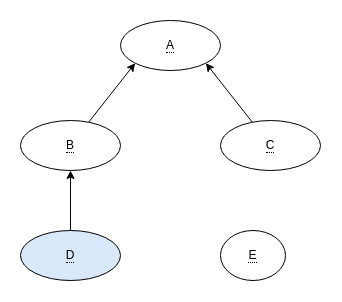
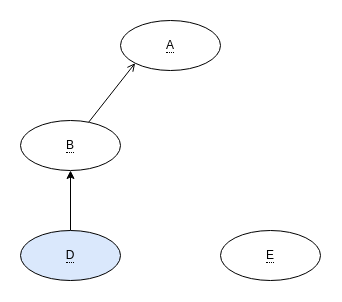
- <mxCell id="3" style="edgeStyle=none;rounded=0;orthogonalLoop=1;jettySize=auto;html=1;entryX=0;entryY=1;entryDx=0;entryDy=0;" edge="1" parent="1" source="4" target="2"><mxGeometry relative="1" as="geometry" /></mxCell>
+ <mxCell id="3" style="edgeStyle=none;rounded=0;orthogonalLoop=1;jettySize=auto;html=1;entryX=0;entryY=1;entryDx=0;entryDy=0;endArrow=open;" edge="1" parent="1" source="4" target="2"><mxGeometry relative="1" as="geometry" /></mxCell>
- <mxCell id="5" style="rounded=0;orthogonalLoop=1;jettySize=auto;html=1;entryX=1;entryY=1;entryDx=0;entryDy=0;" edge="1" parent="1" source="6" target="2"><mxGeometry relative="1" as="geometry" /></mxCell>
- <mxCell id="6" value="&lt;span style=&quot;border-bottom: 1px dotted&quot;&gt;C&lt;/span&gt;" style="ellipse;whiteSpace=wrap;html=1;align=center;" vertex="1" parent="1"><mxGeometry x="220" y="120" width="100" height="50" as="geometry" /></mxCell>
- <mxCell id="9" value="&lt;span style=&quot;border-bottom: 1px dotted&quot;&gt;E&lt;/span&gt;" style="ellipse;whiteSpace=wrap;html=1;align=center;" vertex="1" parent="1"><mxGeometry x="220" y="230" width="65" height="50" as="geometry" /></mxCell>
+ <mxCell id="9" value="&lt;span style=&quot;border-bottom: 1px dotted&quot;&gt;E&lt;/span&gt;" style="ellipse;whiteSpace=wrap;html=1;align=center;" vertex="1" parent="1"><mxGeometry x="220" y="230" width="100" height="50" as="geometry" /></mxCell>
